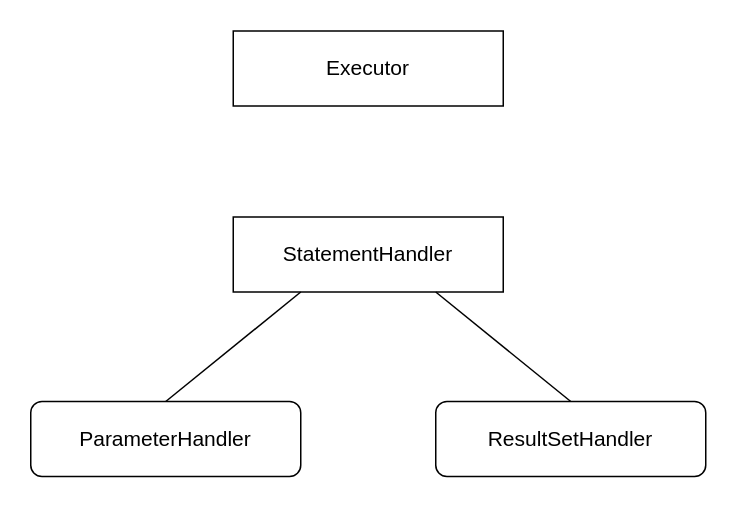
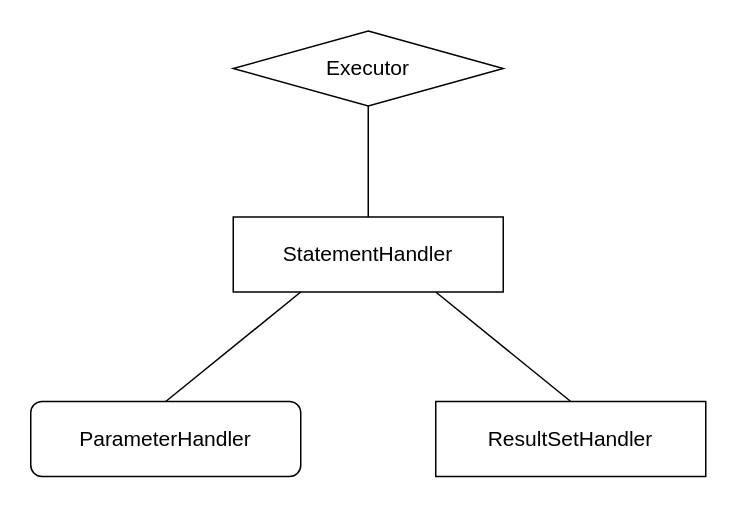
- <mxCell id="2" value="Executor" style="rounded=0;whiteSpace=wrap;html=1;fontSize=14;" vertex="1" parent="1"><mxGeometry x="155" y="20" width="180" height="50" as="geometry" /></mxCell>
+ <mxCell id="2" value="Executor" style="rhombus;whiteSpace=wrap;html=1;fontSize=14;" vertex="1" parent="1"><mxGeometry x="155" y="20" width="180" height="50" as="geometry" /></mxCell>
+ <mxCell id="6" value="" style="endArrow=none;html=1;exitX=0.5;exitY=0;exitDx=0;exitDy=0;entryX=0.5;entryY=1;entryDx=0;entryDy=0;" edge="1" parent="1" source="3" target="2"><mxGeometry width="50" height="50" relative="1" as="geometry"><mxPoint x="190" y="120" as="sourcePoint" /><mxPoint x="240" y="70" as="targetPoint" /></mxGeometry></mxCell>
- <mxCell id="5" value="ResultSetHandler" style="whiteSpace=wrap;html=1;fontSize=14;rounded=1;" vertex="1" parent="1"><mxGeometry x="290" y="267" width="180" height="50" as="geometry" /></mxCell>
+ <mxCell id="5" value="ResultSetHandler" style="rounded=0;whiteSpace=wrap;html=1;fontSize=14;" vertex="1" parent="1"><mxGeometry x="290" y="267" width="180" height="50" as="geometry" /></mxCell>
